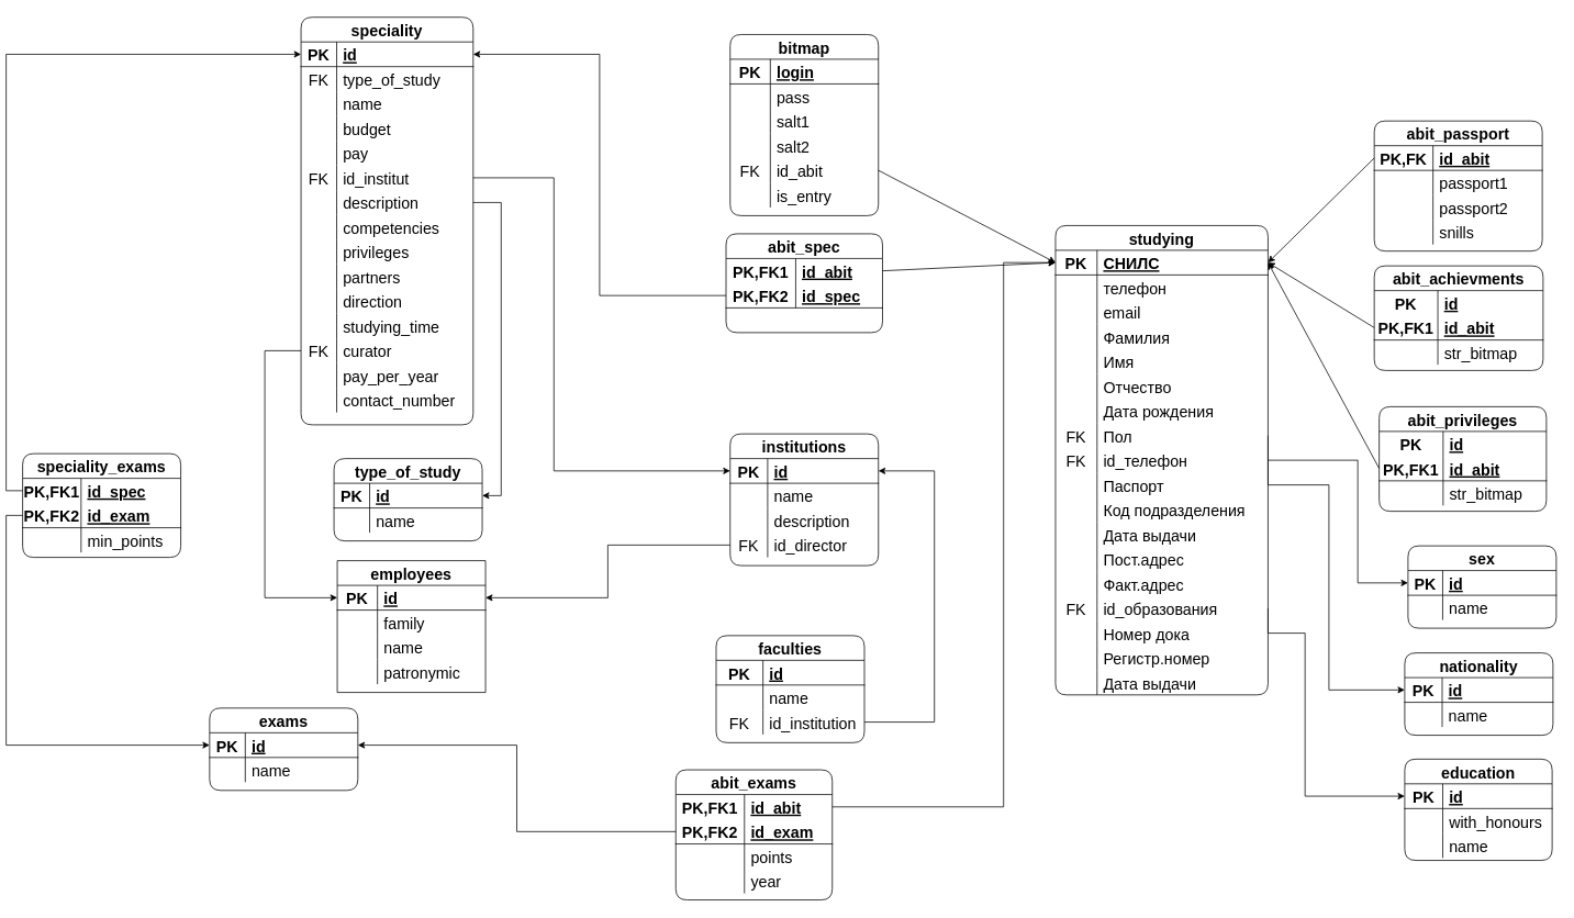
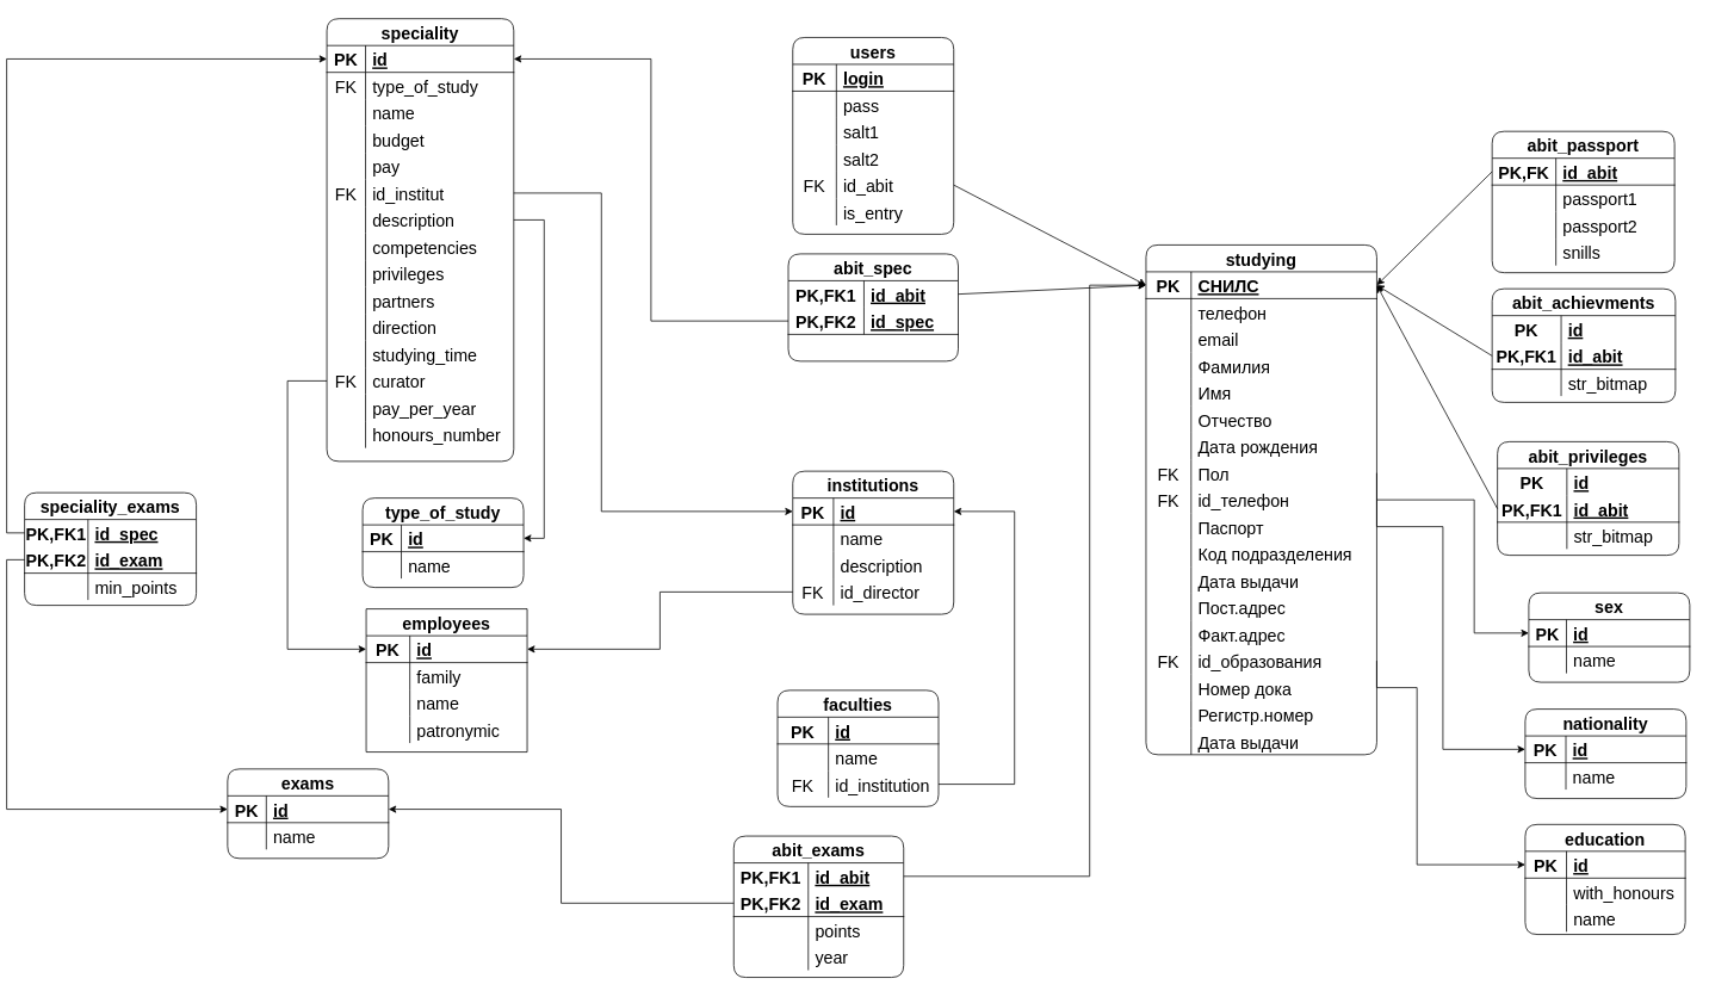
- <mxCell id="239" value="bitmap" style="shape=table;startSize=30;container=1;collapsible=1;childLayout=tableLayout;fixedRows=1;rowLines=0;fontStyle=1;align=center;resizeLast=1;rounded=1;fontSize=19;" parent="1" vertex="1"><mxGeometry x="879" y="41" width="180" height="220" as="geometry" /></mxCell>
+ <mxCell id="239" value="users" style="shape=table;startSize=30;container=1;collapsible=1;childLayout=tableLayout;fixedRows=1;rowLines=0;fontStyle=1;align=center;resizeLast=1;rounded=1;fontSize=19;" parent="1" vertex="1"><mxGeometry x="879" y="41" width="180" height="220" as="geometry" /></mxCell>
- <mxCell id="172" value="contact_number" style="shape=partialRectangle;connectable=0;fillColor=none;top=0;left=0;bottom=0;right=0;align=left;spacingLeft=6;fontStyle=0;overflow=hidden;fontSize=19;" vertex="1" parent="170"><mxGeometry x="43.298" width="165.702" height="30" as="geometry"><mxRectangle width="165.702" height="30" as="alternateBounds" /></mxGeometry></mxCell>
+ <mxCell id="172" value="honours_number" style="shape=partialRectangle;connectable=0;fillColor=none;top=0;left=0;bottom=0;right=0;align=left;spacingLeft=6;fontStyle=0;overflow=hidden;fontSize=19;" vertex="1" parent="170"><mxGeometry x="43.298" width="165.702" height="30" as="geometry"><mxRectangle width="165.702" height="30" as="alternateBounds" /></mxGeometry></mxCell>
